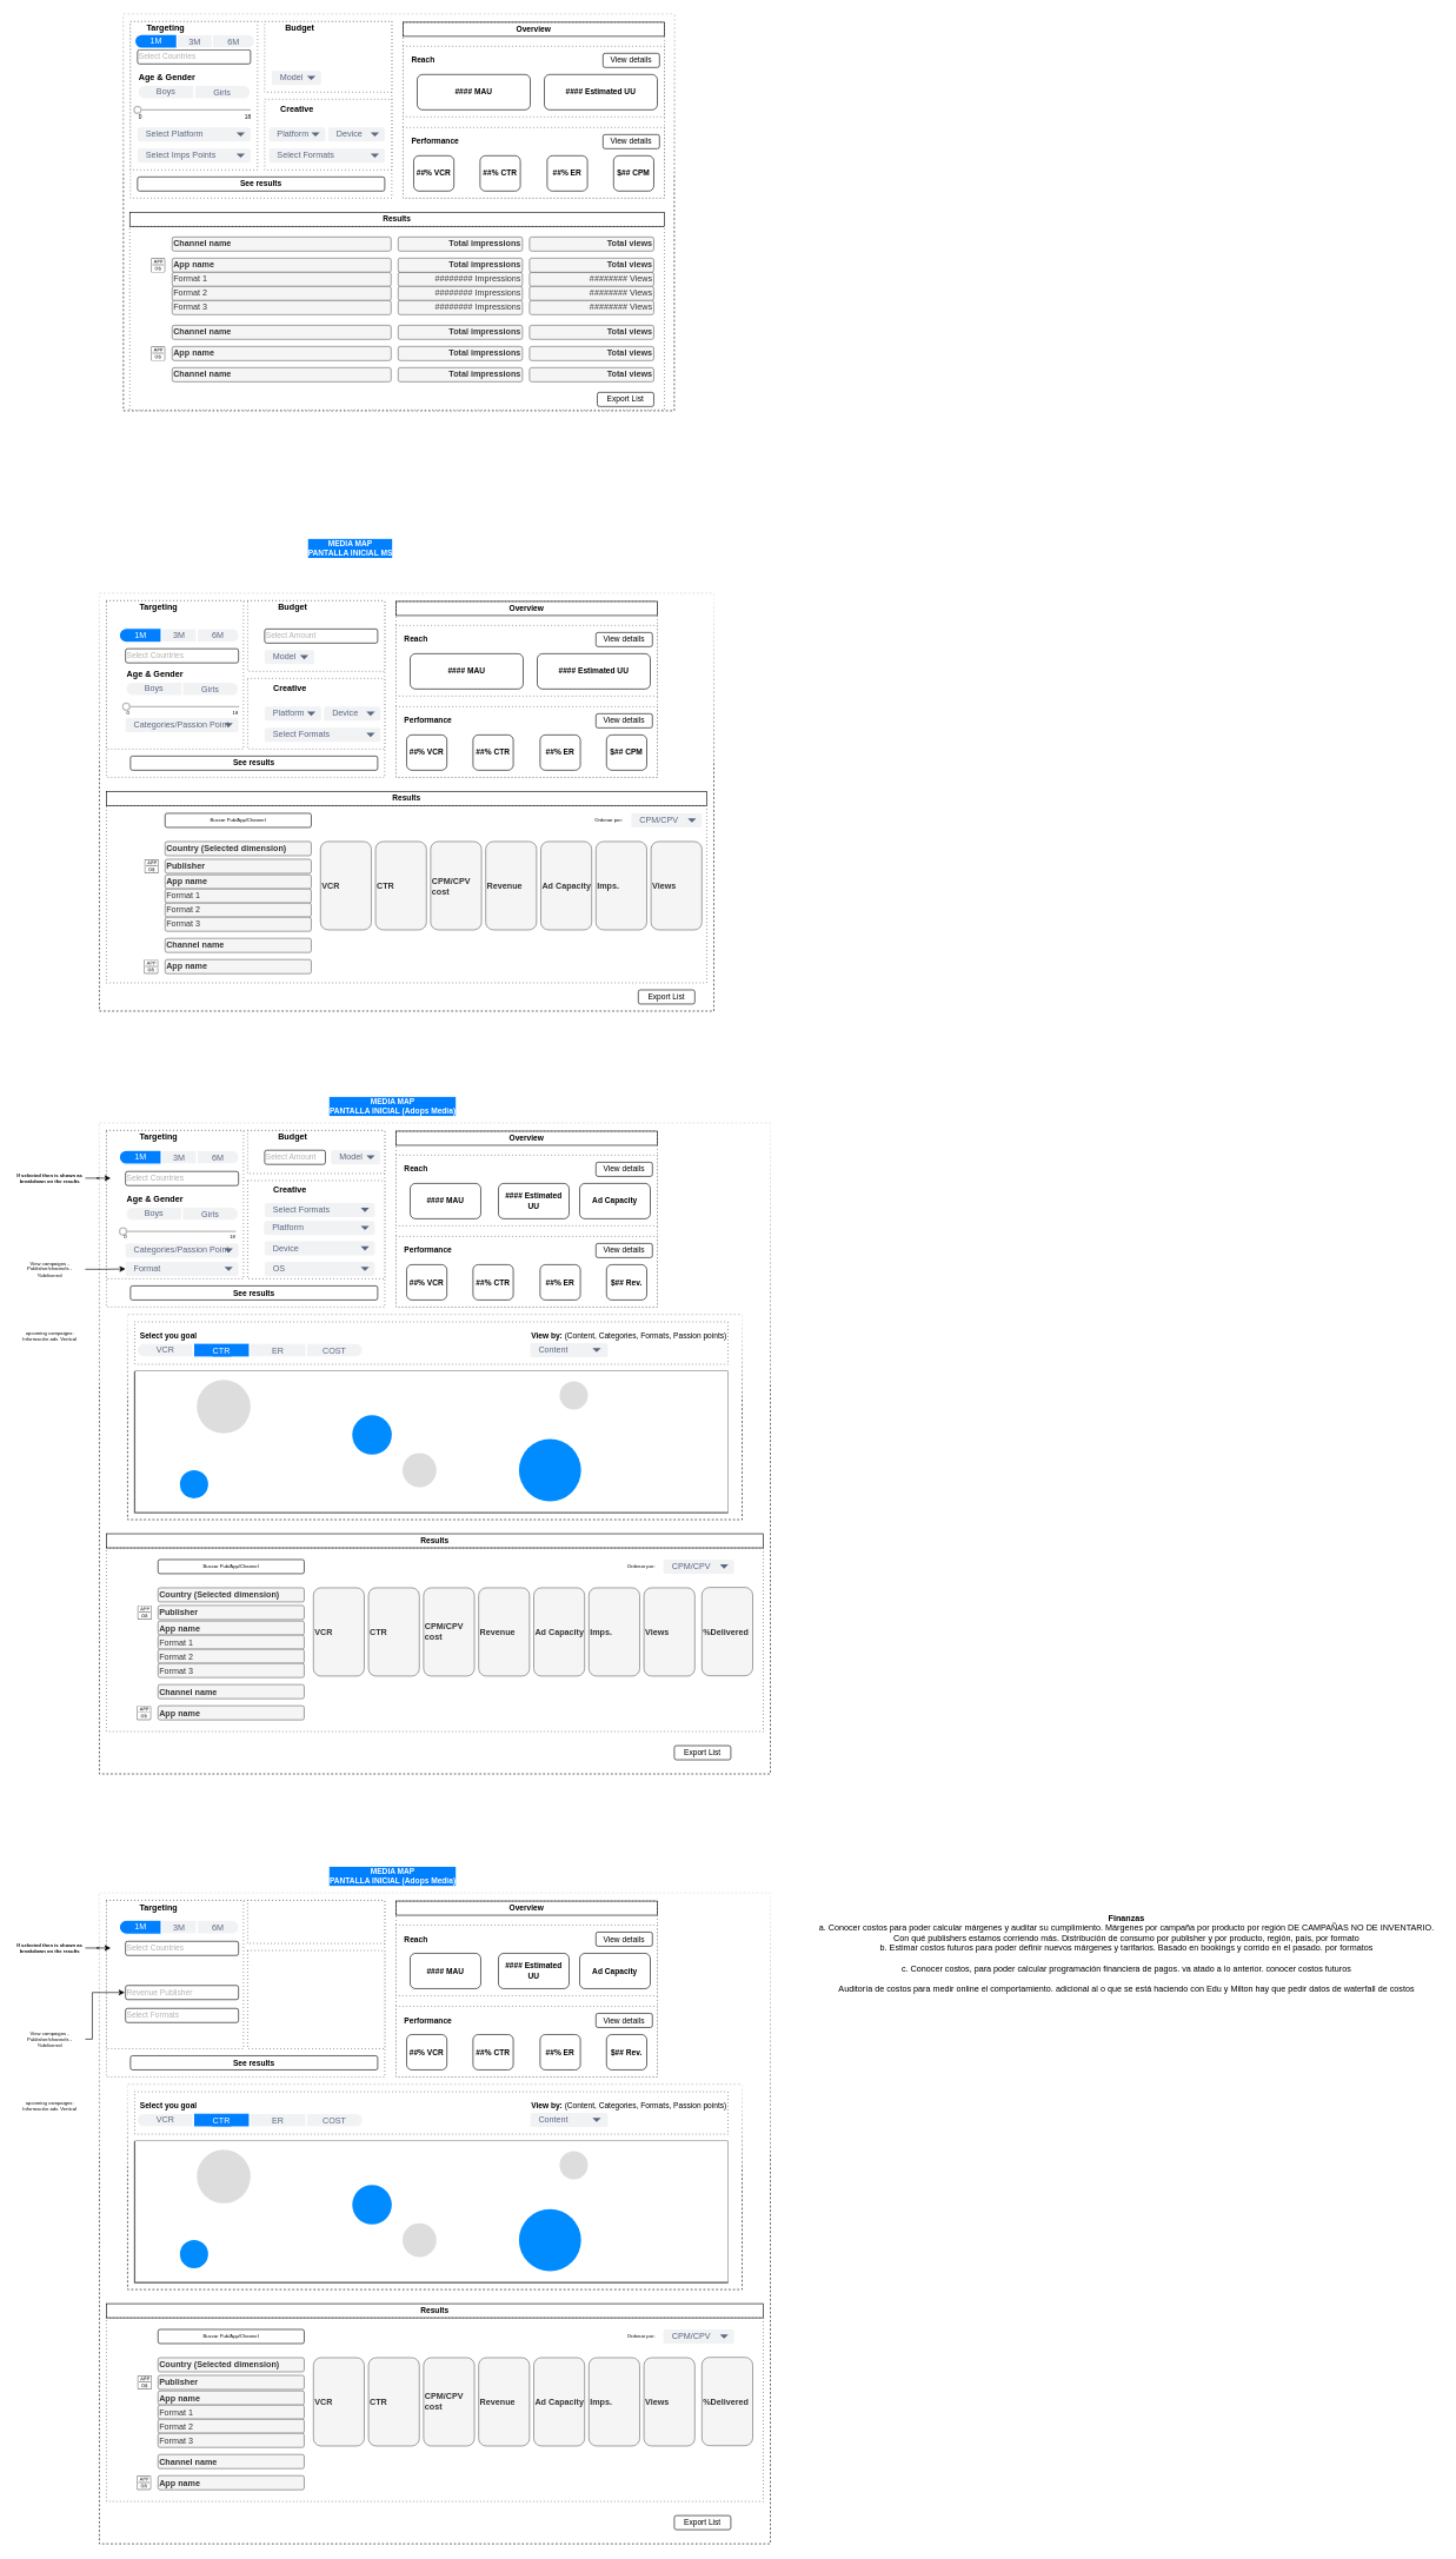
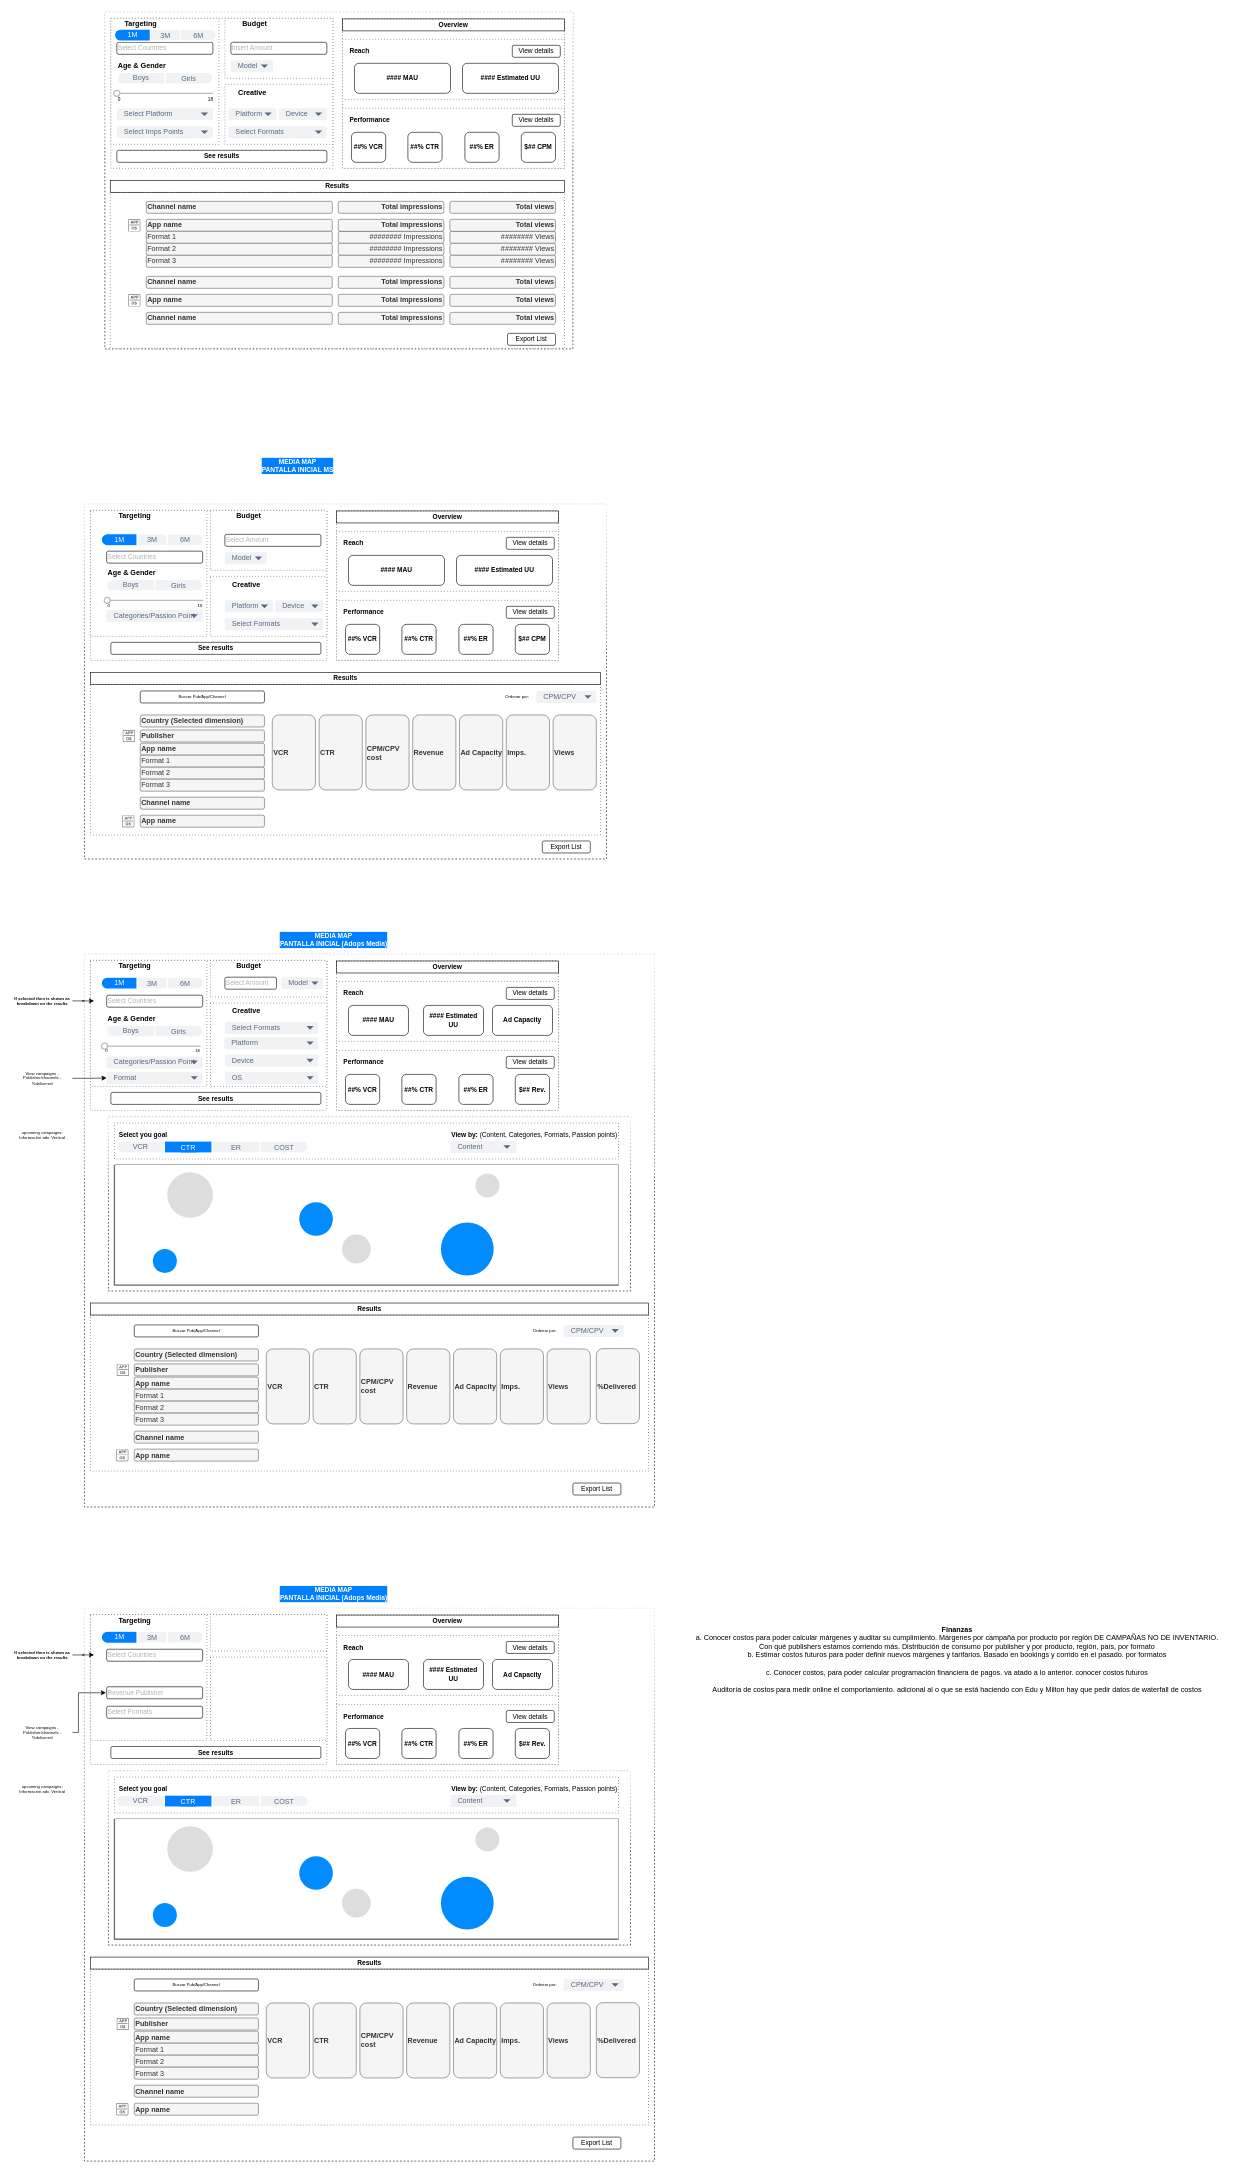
+ <mxCell id="11" value="Insert Amount" style="text;html=1;fillColor=none;align=left;verticalAlign=middle;whiteSpace=wrap;rounded=1;strokeColor=#000000;fontStyle=0;fontColor=#B3B3B3;fontSize=11;glass=1;shadow=0;sketch=0;" parent="1" vertex="1"><mxGeometry x="384" y="70" width="160" height="20" as="geometry" /></mxCell>
